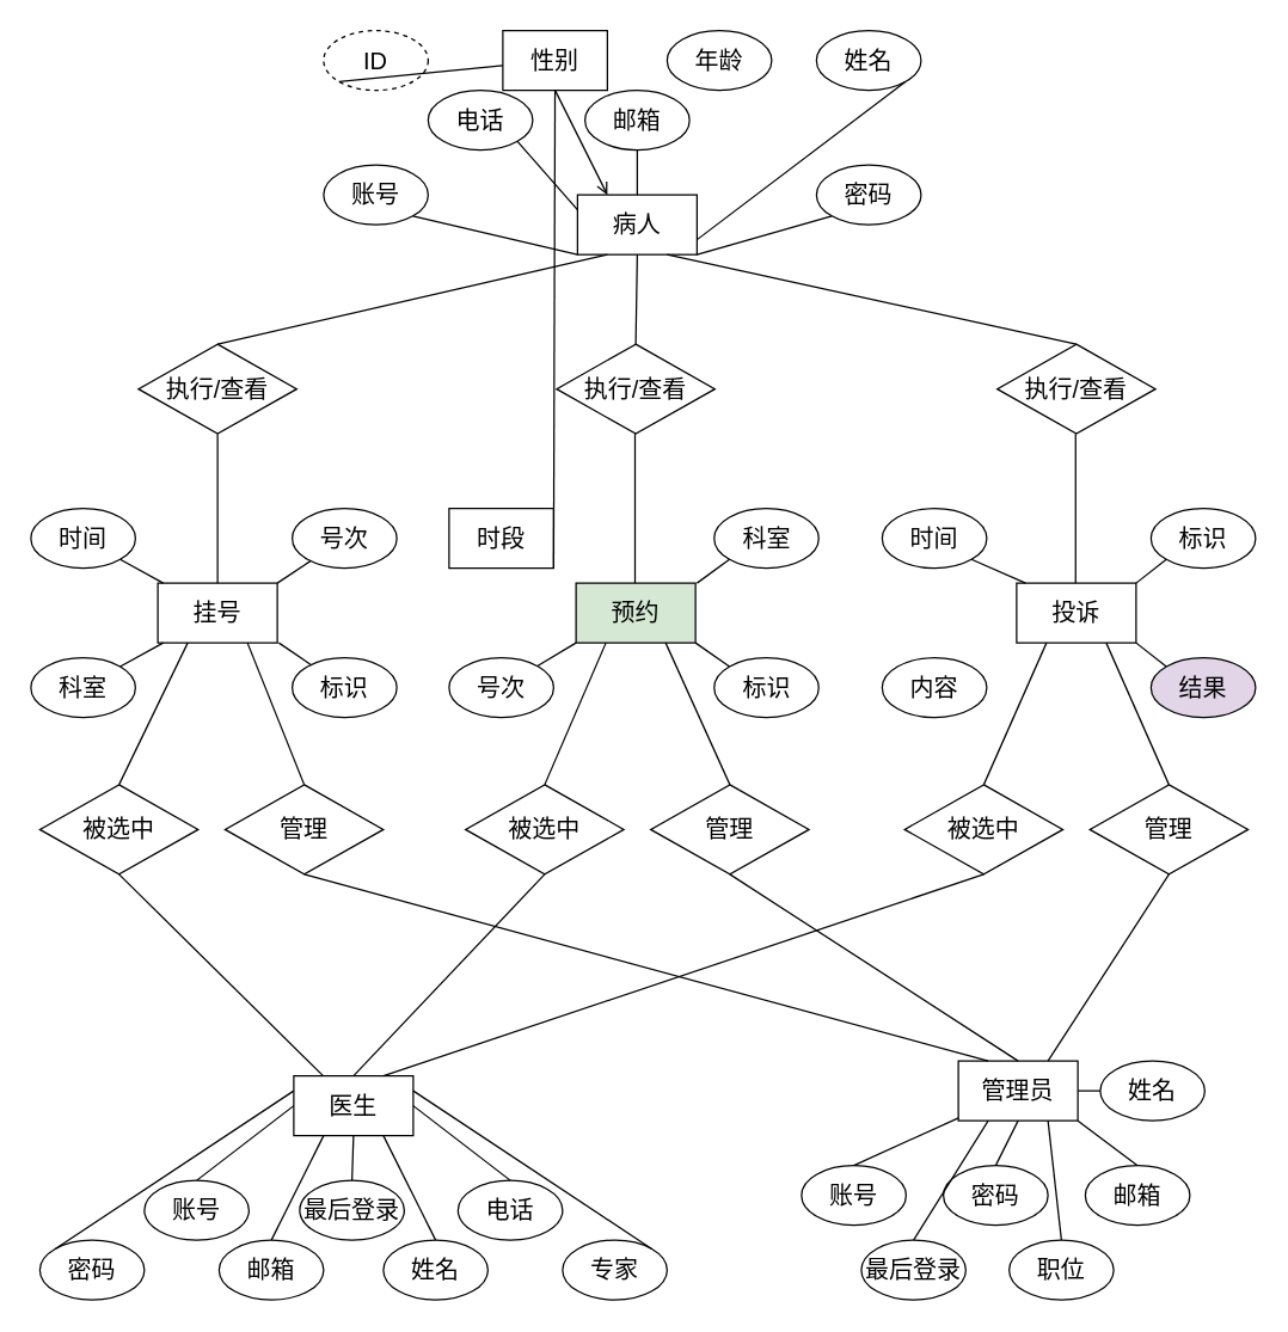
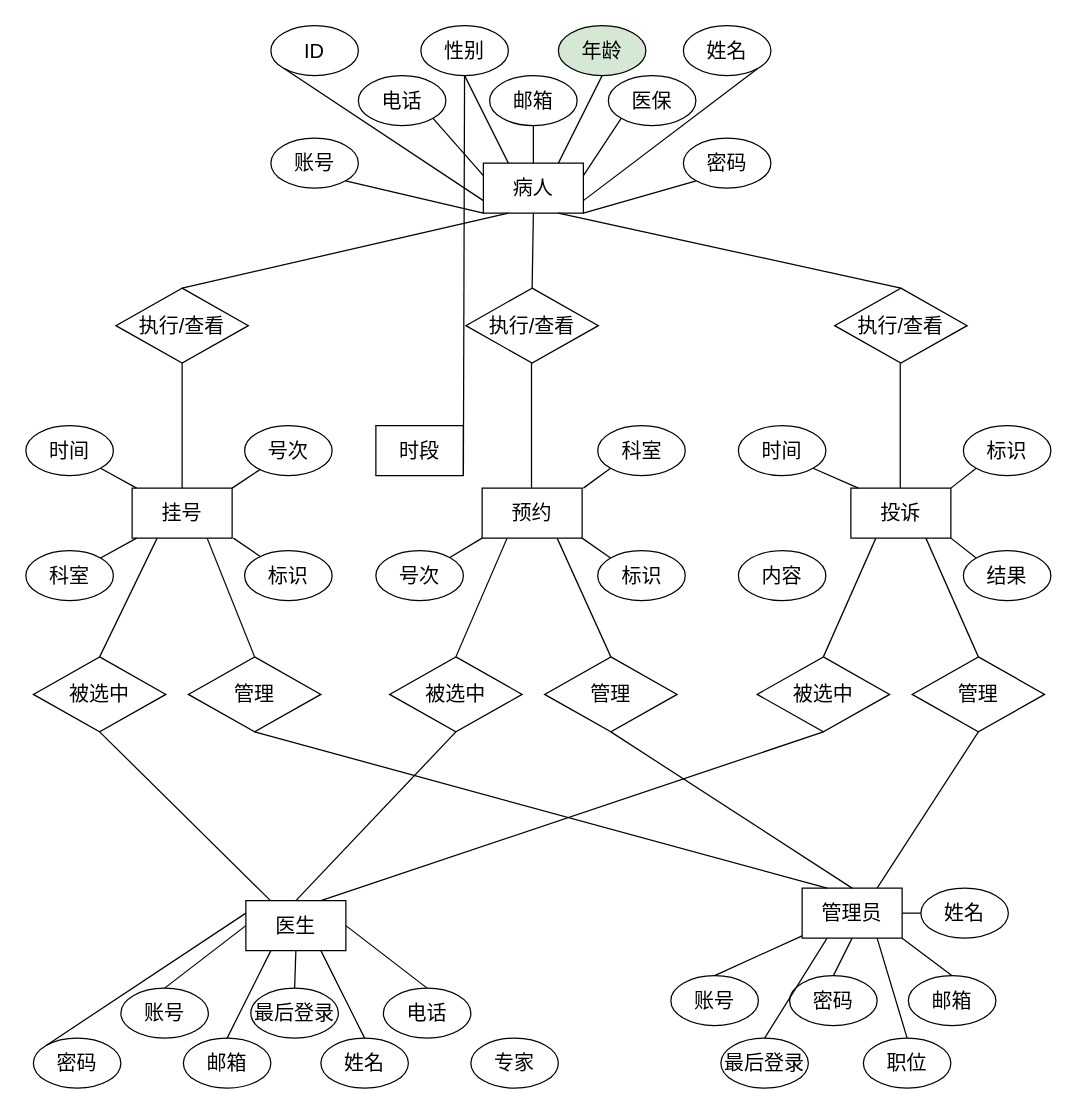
- <mxCell id="6" value="ID" style="ellipse;whiteSpace=wrap;html=1;fontSize=16;fontFamily=Helvetica;dashed=1;" parent="1" vertex="1"><mxGeometry x="216" y="20" width="70" height="40" as="geometry" /></mxCell>
+ <mxCell id="6" value="ID" style="ellipse;whiteSpace=wrap;html=1;fontSize=16;fontFamily=Helvetica;" parent="1" vertex="1"><mxGeometry x="216" y="20" width="70" height="40" as="geometry" /></mxCell>
- <mxCell id="7" value="性别" style="whiteSpace=wrap;html=1;fontSize=16;fontFamily=Helvetica;rounded=0;" parent="1" vertex="1"><mxGeometry x="336" y="20" width="70" height="40" as="geometry" /></mxCell>
+ <mxCell id="7" value="性别" style="ellipse;whiteSpace=wrap;html=1;fontSize=16;fontFamily=Helvetica;" parent="1" vertex="1"><mxGeometry x="336" y="20" width="70" height="40" as="geometry" /></mxCell>
- <mxCell id="8" value="年龄" style="ellipse;whiteSpace=wrap;html=1;fontSize=16;fontFamily=Helvetica;" parent="1" vertex="1"><mxGeometry x="446" y="20" width="70" height="40" as="geometry" /></mxCell>
+ <mxCell id="8" value="年龄" style="ellipse;whiteSpace=wrap;html=1;fontSize=16;fontFamily=Helvetica;fillColor=#d5e8d4;" parent="1" vertex="1"><mxGeometry x="446" y="20" width="70" height="40" as="geometry" /></mxCell>
- <mxCell id="27" value="" style="endArrow=none;html=1;fontSize=16;exitX=0;exitY=1;exitDx=0;exitDy=0;fontFamily=Helvetica;" parent="1" source="6" target="7" edge="1"><mxGeometry width="50" height="50" relative="1" as="geometry"><mxPoint x="416" y="230" as="sourcePoint" /><mxPoint x="466" y="180" as="targetPoint" /></mxGeometry></mxCell>
+ <mxCell id="27" value="" style="endArrow=none;html=1;fontSize=16;exitX=0;exitY=1;exitDx=0;exitDy=0;entryX=0;entryY=0.75;entryDx=0;entryDy=0;fontFamily=Helvetica;" parent="1" source="6" target="2" edge="1"><mxGeometry width="50" height="50" relative="1" as="geometry"><mxPoint x="416" y="230" as="sourcePoint" /><mxPoint x="466" y="180" as="targetPoint" /></mxGeometry></mxCell>
+ <mxCell id="11" value="医保" style="ellipse;whiteSpace=wrap;html=1;fontSize=16;fontFamily=Helvetica;" parent="1" vertex="1"><mxGeometry x="486" y="60" width="70" height="40" as="geometry" /></mxCell>
+ <mxCell id="30" value="" style="endArrow=none;html=1;fontSize=16;entryX=0.5;entryY=1;entryDx=0;entryDy=0;exitX=0.75;exitY=0;exitDx=0;exitDy=0;fontFamily=Helvetica;" parent="1" source="2" target="8" edge="1"><mxGeometry width="50" height="50" relative="1" as="geometry"><mxPoint x="416" y="230" as="sourcePoint" /><mxPoint x="466" y="180" as="targetPoint" /></mxGeometry></mxCell>
+ <mxCell id="34" value="" style="endArrow=none;html=1;fontSize=16;entryX=0;entryY=1;entryDx=0;entryDy=0;exitX=1;exitY=0.25;exitDx=0;exitDy=0;fontFamily=Helvetica;" parent="1" source="2" target="11" edge="1"><mxGeometry width="50" height="50" relative="1" as="geometry"><mxPoint x="416" y="230" as="sourcePoint" /><mxPoint x="466" y="180" as="targetPoint" /></mxGeometry></mxCell>
- <mxCell id="29" value="" style="endArrow=open;html=1;fontSize=16;exitX=0.5;exitY=1;exitDx=0;exitDy=0;entryX=0.25;entryY=0;entryDx=0;entryDy=0;fontFamily=Helvetica;" parent="1" source="7" target="2" edge="1"><mxGeometry width="50" height="50" relative="1" as="geometry"><mxPoint x="416" y="230" as="sourcePoint" /><mxPoint x="466" y="180" as="targetPoint" /></mxGeometry></mxCell>
+ <mxCell id="29" value="" style="endArrow=none;html=1;fontSize=16;exitX=0.5;exitY=1;exitDx=0;exitDy=0;entryX=0.25;entryY=0;entryDx=0;entryDy=0;fontFamily=Helvetica;" parent="1" source="7" target="2" edge="1"><mxGeometry width="50" height="50" relative="1" as="geometry"><mxPoint x="416" y="230" as="sourcePoint" /><mxPoint x="466" y="180" as="targetPoint" /></mxGeometry></mxCell>
- <mxCell id="17" value="&lt;font style=&quot;font-size: 16px;&quot;&gt;预约&lt;/font&gt;" style="rounded=0;whiteSpace=wrap;html=1;fontFamily=Helvetica;fillColor=#d5e8d4;" parent="1" vertex="1"><mxGeometry x="385" y="390" width="80" height="40" as="geometry" /></mxCell>
+ <mxCell id="17" value="&lt;font style=&quot;font-size: 16px;&quot;&gt;预约&lt;/font&gt;" style="rounded=0;whiteSpace=wrap;html=1;fontFamily=Helvetica;" parent="1" vertex="1"><mxGeometry x="385" y="390" width="80" height="40" as="geometry" /></mxCell>
- <mxCell id="26" value="结果" style="ellipse;whiteSpace=wrap;html=1;fontSize=16;fontFamily=Helvetica;fillColor=#e1d5e7;" parent="1" vertex="1"><mxGeometry x="770" y="440" width="70" height="40" as="geometry" /></mxCell>
+ <mxCell id="26" value="结果" style="ellipse;whiteSpace=wrap;html=1;fontSize=16;fontFamily=Helvetica;" parent="1" vertex="1"><mxGeometry x="770" y="440" width="70" height="40" as="geometry" /></mxCell>
- <mxCell id="68" value="" style="endArrow=none;html=1;fontSize=16;exitX=1;exitY=0.25;exitDx=0;exitDy=0;entryX=1;entryY=0;entryDx=0;entryDy=0;fontFamily=Helvetica;" parent="1" source="56" target="62" edge="1"><mxGeometry width="50" height="50" relative="1" as="geometry"><mxPoint x="236" y="730" as="sourcePoint" /><mxPoint x="286" y="680" as="targetPoint" /></mxGeometry></mxCell>
- <mxCell id="77" value="职位" style="ellipse;whiteSpace=wrap;html=1;fontSize=16;fontFamily=Helvetica;" parent="1" vertex="1"><mxGeometry x="675" y="830" width="70" height="40" as="geometry" /></mxCell>
+ <mxCell id="77" value="职位" style="ellipse;whiteSpace=wrap;html=1;fontSize=16;fontFamily=Helvetica;" parent="1" vertex="1"><mxGeometry x="690" y="830" width="70" height="40" as="geometry" /></mxCell>
